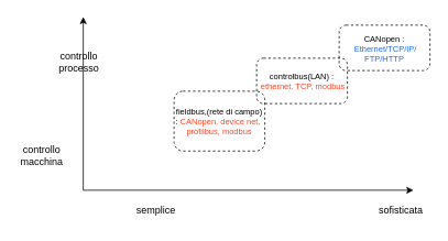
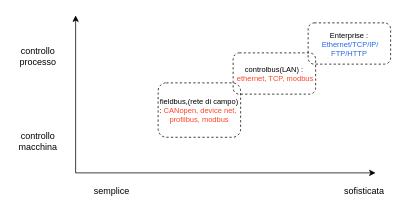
- <mxCell id="9" value="&lt;span style=&quot;font-size: 10px;&quot;&gt;CANopen :&lt;/span&gt;&lt;div style=&quot;font-size: 10px;&quot;&gt;&lt;span style=&quot;font-size: 10px;&quot;&gt;&amp;nbsp;&lt;font style=&quot;font-size: 10px;&quot; color=&quot;#256be6&quot;&gt;Ethernet/TCP/IP/&lt;/font&gt;&lt;/span&gt;&lt;/div&gt;&lt;div style=&quot;font-size: 10px;&quot;&gt;&lt;span style=&quot;font-size: 10px;&quot;&gt;&lt;font style=&quot;font-size: 10px;&quot; color=&quot;#256be6&quot;&gt;FTP/HTTP&lt;/font&gt;&lt;/span&gt;&lt;/div&gt;" style="rounded=1;whiteSpace=wrap;html=1;dashed=1;fillColor=none;fontSize=10;" parent="1" vertex="1"><mxGeometry x="410" y="30" width="110" height="55" as="geometry" /></mxCell>
+ <mxCell id="9" value="&lt;span style=&quot;font-size: 10px;&quot;&gt;Enterprise :&lt;/span&gt;&lt;div style=&quot;font-size: 10px;&quot;&gt;&lt;span style=&quot;font-size: 10px;&quot;&gt;&amp;nbsp;&lt;font style=&quot;font-size: 10px;&quot; color=&quot;#256be6&quot;&gt;Ethernet/TCP/IP/&lt;/font&gt;&lt;/span&gt;&lt;/div&gt;&lt;div style=&quot;font-size: 10px;&quot;&gt;&lt;span style=&quot;font-size: 10px;&quot;&gt;&lt;font style=&quot;font-size: 10px;&quot; color=&quot;#256be6&quot;&gt;FTP/HTTP&lt;/font&gt;&lt;/span&gt;&lt;/div&gt;" style="rounded=1;whiteSpace=wrap;html=1;dashed=1;fillColor=none;fontSize=10;" parent="1" vertex="1"><mxGeometry x="410" y="30" width="110" height="55" as="geometry" /></mxCell>
- <mxCell id="2" value="controllo processo" style="text;html=1;align=center;verticalAlign=middle;whiteSpace=wrap;rounded=0;" parent="1" vertex="1"><mxGeometry x="65" y="60" width="60" height="30" as="geometry" /></mxCell>
+ <mxCell id="2" value="controllo processo" style="text;html=1;align=center;verticalAlign=middle;whiteSpace=wrap;rounded=0;" parent="1" vertex="1"><mxGeometry x="20" y="60" width="60" height="30" as="geometry" /></mxCell>
- <mxCell id="4" value="semplice&amp;nbsp;" style="text;html=1;align=center;verticalAlign=middle;whiteSpace=wrap;rounded=0;" parent="1" vertex="1"><mxGeometry x="160" y="240" width="60" height="30" as="geometry" /></mxCell>
+ <mxCell id="4" value="semplice&amp;nbsp;" style="text;html=1;align=center;verticalAlign=middle;whiteSpace=wrap;rounded=0;" parent="1" vertex="1"><mxGeometry x="120" y="240" width="60" height="30" as="geometry" /></mxCell>
